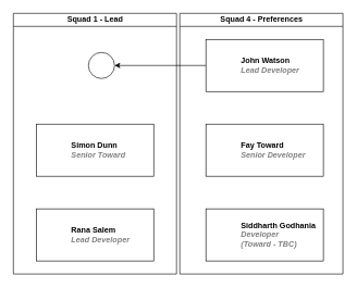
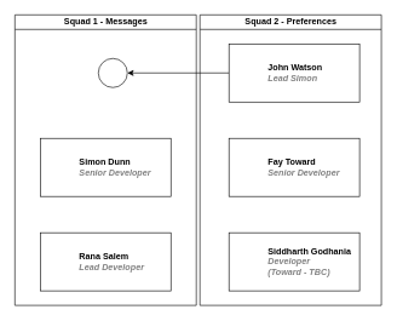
- <mxCell id="9" value="Squad 1 - Lead" style="swimlane;html=1;startSize=20;horizontal=1;containerType=tree;glass=0;" vertex="1" parent="1"><mxGeometry x="20" y="20" width="250" height="400" as="geometry" /></mxCell>
+ <mxCell id="9" value="Squad 1 - Messages" style="swimlane;html=1;startSize=20;horizontal=1;containerType=tree;glass=0;" vertex="1" parent="1"><mxGeometry x="20" y="20" width="250" height="400" as="geometry" /></mxCell>
- <mxCell id="8" value="Squad 4 - Preferences" style="swimlane;html=1;startSize=20;horizontal=1;containerType=tree;glass=0;" vertex="1" parent="1"><mxGeometry x="275" y="20" width="250" height="400" as="geometry" /></mxCell>
+ <mxCell id="8" value="Squad 2 - Preferences" style="swimlane;html=1;startSize=20;horizontal=1;containerType=tree;glass=0;" vertex="1" parent="1"><mxGeometry x="275" y="20" width="250" height="400" as="geometry" /></mxCell>
- <mxCell id="3" value="John Watson&lt;br&gt;&lt;i style=&quot;color: gray&quot;&gt;Lead Developer&lt;/i&gt;" style="label;image=https://cdn3.iconfinder.com/data/icons/user-avatars-1/512/users-9-2-128.png;whiteSpace=wrap;html=1;rounded=0;glass=0;treeFolding=1;treeMoving=1;" parent="1" vertex="1"><mxGeometry x="315" y="60" width="180" height="80" as="geometry" /></mxCell>
+ <mxCell id="3" value="John Watson&lt;br&gt;&lt;i style=&quot;color: gray&quot;&gt;Lead Simon&lt;/i&gt;" style="label;image=https://cdn3.iconfinder.com/data/icons/user-avatars-1/512/users-9-2-128.png;whiteSpace=wrap;html=1;rounded=0;glass=0;treeFolding=1;treeMoving=1;" parent="1" vertex="1"><mxGeometry x="315" y="60" width="180" height="80" as="geometry" /></mxCell>
- <mxCell id="4" value="Simon Dunn&lt;br&gt;&lt;i style=&quot;color: gray&quot;&gt;Senior Toward&lt;/i&gt;" style="label;image=https://cdn3.iconfinder.com/data/icons/user-avatars-1/512/users-9-2-128.png;whiteSpace=wrap;html=1;rounded=0;glass=0;treeFolding=1;treeMoving=1;" vertex="1" parent="1"><mxGeometry x="55" y="190" width="180" height="80" as="geometry" /></mxCell>
+ <mxCell id="4" value="Simon Dunn&lt;br&gt;&lt;i style=&quot;color: gray&quot;&gt;Senior Developer&lt;/i&gt;" style="label;image=https://cdn3.iconfinder.com/data/icons/user-avatars-1/512/users-9-2-128.png;whiteSpace=wrap;html=1;rounded=0;glass=0;treeFolding=1;treeMoving=1;" vertex="1" parent="1"><mxGeometry x="55" y="190" width="180" height="80" as="geometry" /></mxCell>
